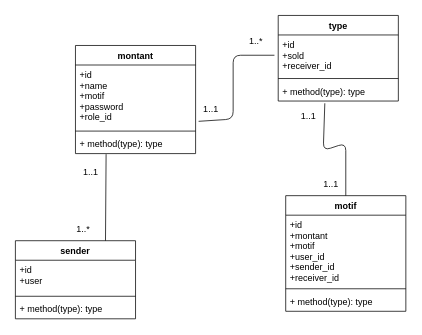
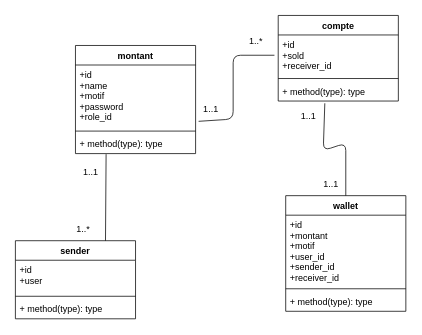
- <mxCell id="20" value="type" style="swimlane;fontStyle=1;align=center;verticalAlign=top;childLayout=stackLayout;horizontal=1;startSize=26;horizontalStack=0;resizeParent=1;resizeParentMax=0;resizeLast=0;collapsible=1;marginBottom=0;" vertex="1" parent="1"><mxGeometry x="370" y="20" width="160" height="114" as="geometry" /></mxCell>
+ <mxCell id="20" value="compte" style="swimlane;fontStyle=1;align=center;verticalAlign=top;childLayout=stackLayout;horizontal=1;startSize=26;horizontalStack=0;resizeParent=1;resizeParentMax=0;resizeLast=0;collapsible=1;marginBottom=0;" vertex="1" parent="1"><mxGeometry x="370" y="20" width="160" height="114" as="geometry" /></mxCell>
- <mxCell id="6" value="motif" style="swimlane;fontStyle=1;align=center;verticalAlign=top;childLayout=stackLayout;horizontal=1;startSize=26;horizontalStack=0;resizeParent=1;resizeParentMax=0;resizeLast=0;collapsible=1;marginBottom=0;" vertex="1" parent="1"><mxGeometry x="380" y="260" width="160" height="154" as="geometry" /></mxCell>
+ <mxCell id="6" value="wallet" style="swimlane;fontStyle=1;align=center;verticalAlign=top;childLayout=stackLayout;horizontal=1;startSize=26;horizontalStack=0;resizeParent=1;resizeParentMax=0;resizeLast=0;collapsible=1;marginBottom=0;" vertex="1" parent="1"><mxGeometry x="380" y="260" width="160" height="154" as="geometry" /></mxCell>
